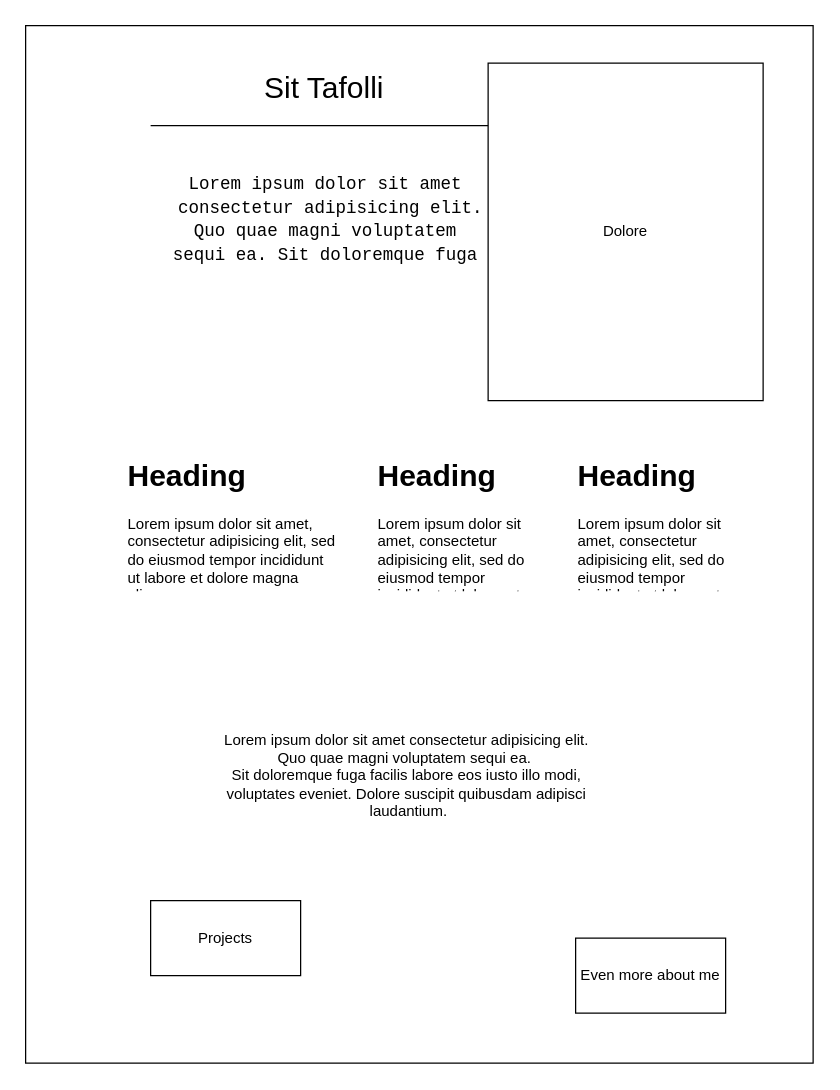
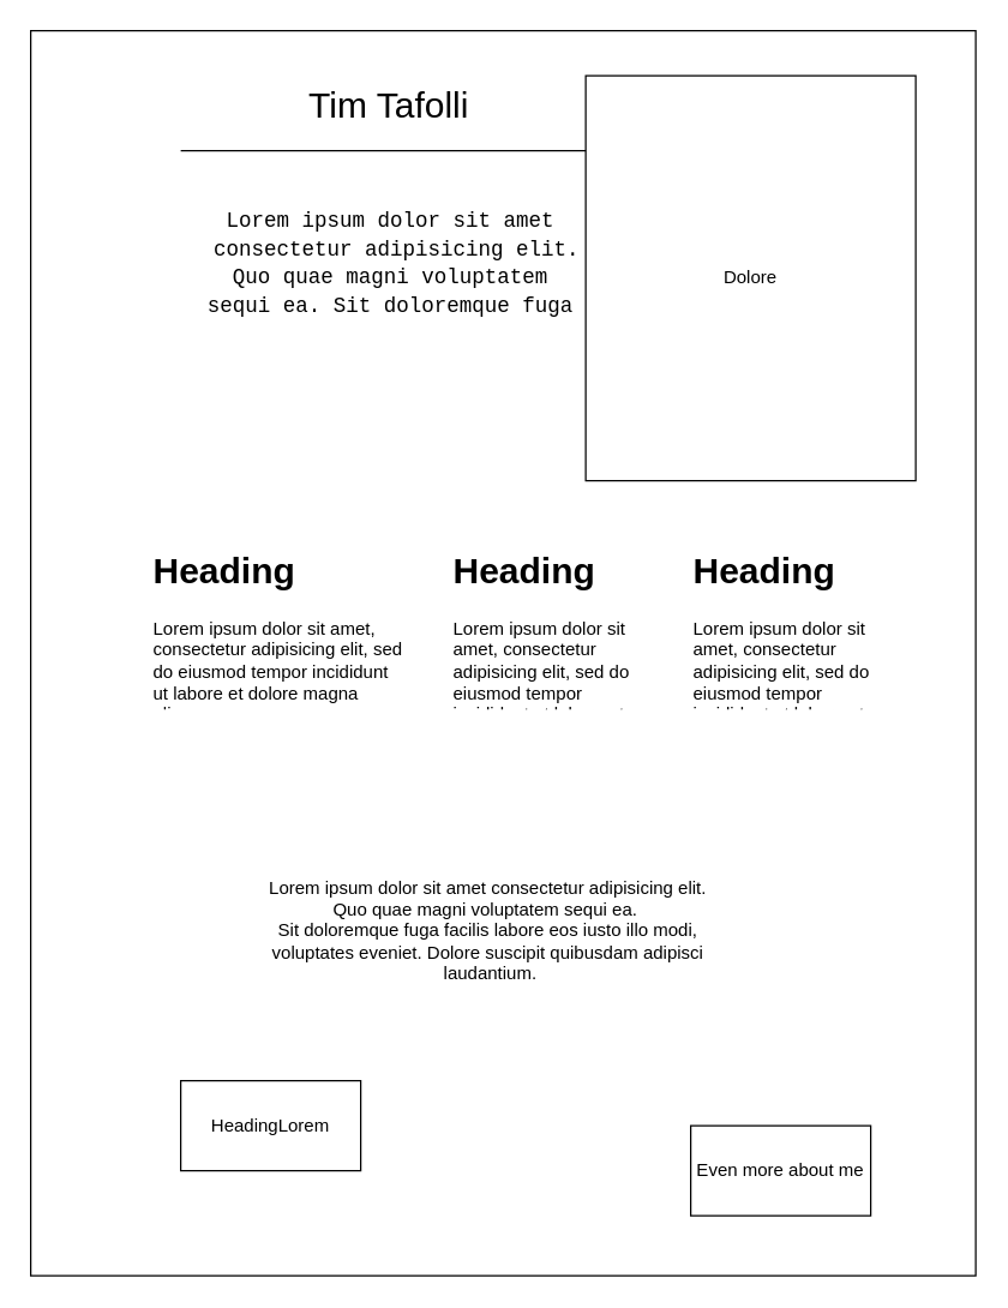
- <mxCell id="4" value="&lt;font style=&quot;font-size: 24px;&quot;&gt;Sit Tafolli&lt;/font&gt;" style="text;html=1;align=center;verticalAlign=middle;whiteSpace=wrap;rounded=0;" vertex="1" parent="1"><mxGeometry x="174" y="50" width="170" height="40" as="geometry" /></mxCell>
+ <mxCell id="4" value="&lt;font style=&quot;font-size: 24px;&quot;&gt;Tim Tafolli&lt;/font&gt;" style="text;html=1;align=center;verticalAlign=middle;whiteSpace=wrap;rounded=0;" vertex="1" parent="1"><mxGeometry x="174" y="50" width="170" height="40" as="geometry" /></mxCell>
- <mxCell id="7" value="Projects" style="rounded=0;whiteSpace=wrap;html=1;" vertex="1" parent="1"><mxGeometry x="120" y="720" width="120" height="60" as="geometry" /></mxCell>
+ <mxCell id="7" value="HeadingLorem" style="rounded=0;whiteSpace=wrap;html=1;" vertex="1" parent="1"><mxGeometry x="120" y="720" width="120" height="60" as="geometry" /></mxCell>
